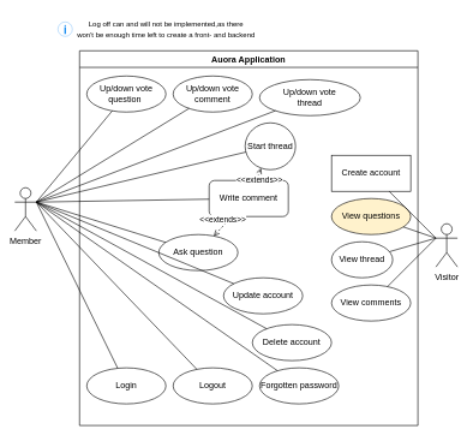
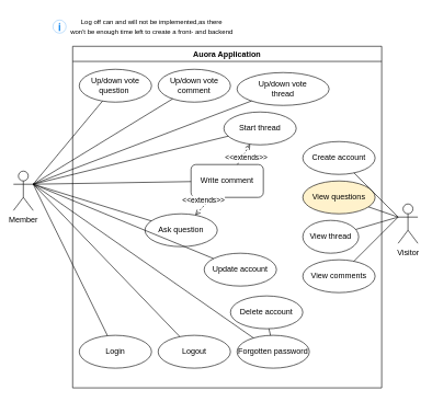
- <mxCell id="9" value="Start thread" style="ellipse;whiteSpace=wrap;html=1;" parent="2" vertex="1"><mxGeometry x="230" y="100" width="70" height="65" as="geometry" /></mxCell>
+ <mxCell id="9" value="Start thread" style="ellipse;whiteSpace=wrap;html=1;" parent="2" vertex="1"><mxGeometry x="230" y="100" width="110" height="50" as="geometry" /></mxCell>
- <mxCell id="14" value="Create account" style="whiteSpace=wrap;html=1;rounded=0;" parent="2" vertex="1"><mxGeometry x="350" y="145" width="110" height="50" as="geometry" /></mxCell>
+ <mxCell id="14" value="Create account" style="ellipse;whiteSpace=wrap;html=1;" parent="2" vertex="1"><mxGeometry x="350" y="145" width="110" height="50" as="geometry" /></mxCell>
- <mxCell id="37" style="rounded=0;orthogonalLoop=1;jettySize=auto;html=1;entryX=1;entryY=0.333;entryDx=0;entryDy=0;entryPerimeter=0;endArrow=none;endFill=0;" edge="1" parent="1" source="19" target="26"><mxGeometry relative="1" as="geometry" /></mxCell>
+ <mxCell id="37" style="rounded=0;orthogonalLoop=1;jettySize=auto;html=1;endArrow=none;endFill=0;" edge="1" parent="1" source="19" target="20"><mxGeometry relative="1" as="geometry" /></mxCell>
